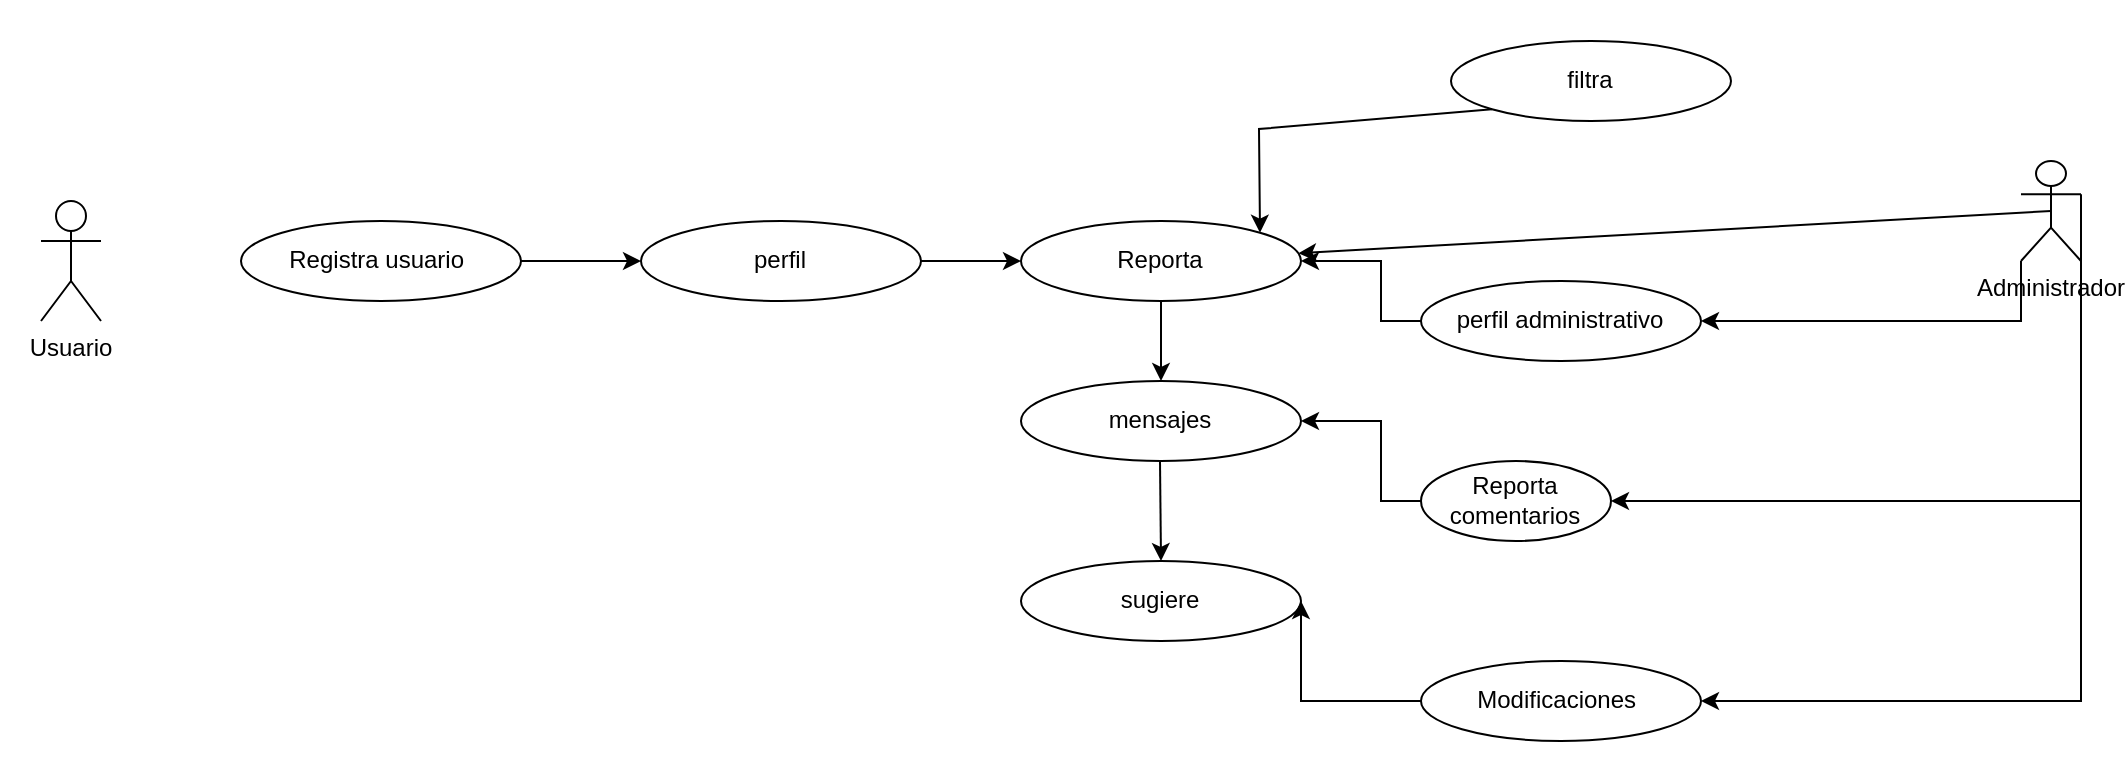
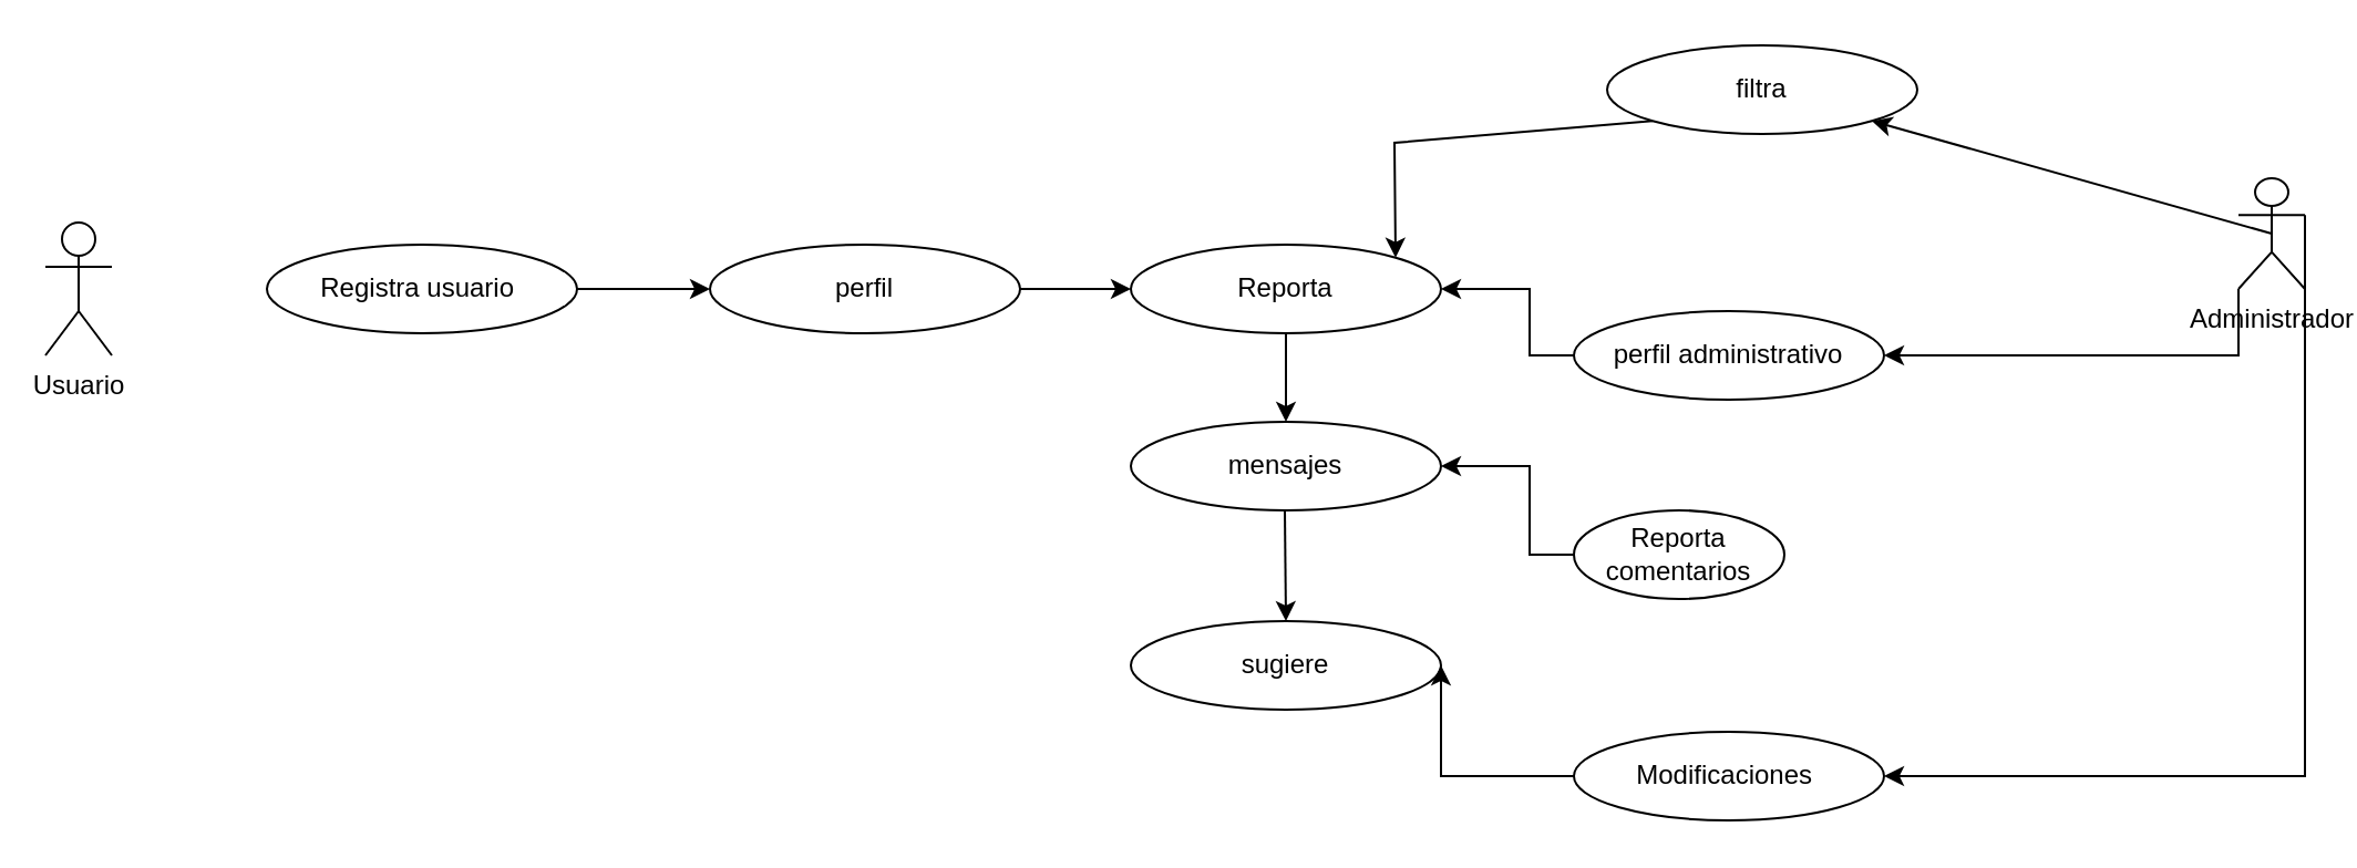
- <mxCell id="21" value="" style="endArrow=classic;html=1;rounded=0;exitX=0.5;exitY=0.5;exitDx=0;exitDy=0;exitPerimeter=0;" edge="1" parent="1" source="20" target="6"><mxGeometry width="50" height="50" relative="1" as="geometry"><mxPoint x="890" y="110" as="sourcePoint" /><mxPoint x="940" y="60" as="targetPoint" /></mxGeometry></mxCell>
+ <mxCell id="21" value="" style="endArrow=classic;html=1;rounded=0;exitX=0.5;exitY=0.5;exitDx=0;exitDy=0;exitPerimeter=0;entryX=1;entryY=1;entryDx=0;entryDy=0;" edge="1" parent="1" source="20" target="18"><mxGeometry width="50" height="50" relative="1" as="geometry"><mxPoint x="890" y="110" as="sourcePoint" /><mxPoint x="940" y="60" as="targetPoint" /></mxGeometry></mxCell>
- <mxCell id="23" value="" style="endArrow=classic;html=1;rounded=0;entryX=1;entryY=0.5;entryDx=0;entryDy=0;exitX=1;exitY=1;exitDx=0;exitDy=0;exitPerimeter=0;" edge="1" parent="1" source="20" target="14"><mxGeometry width="50" height="50" relative="1" as="geometry"><mxPoint x="1070" y="180" as="sourcePoint" /><mxPoint x="840" y="220" as="targetPoint" /><Array as="points"><mxPoint x="1040" y="250" /></Array></mxGeometry></mxCell>
